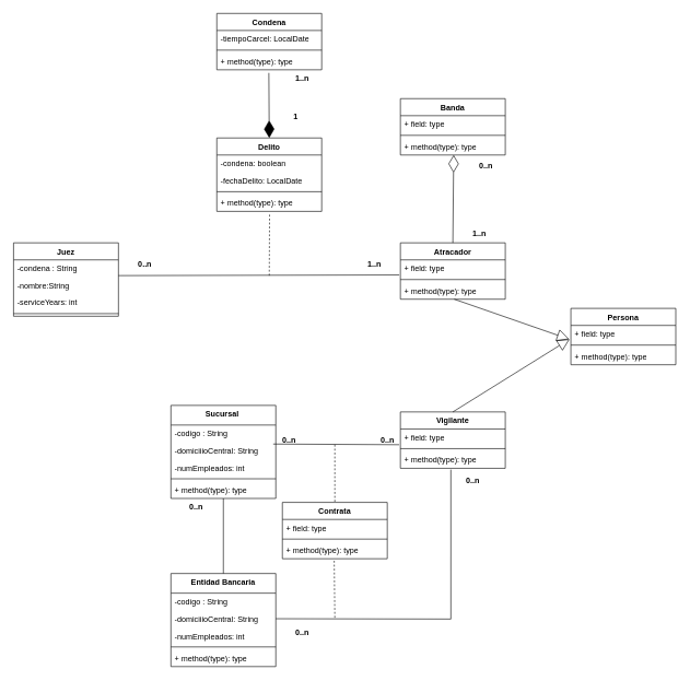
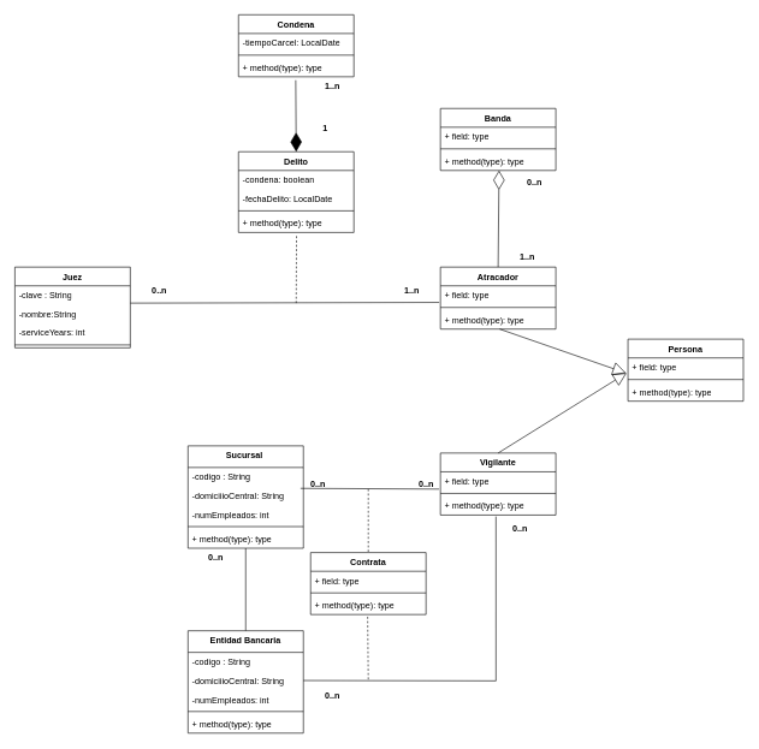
- <mxCell id="36" value="-condena : String" style="text;strokeColor=none;fillColor=none;align=left;verticalAlign=top;spacingLeft=4;spacingRight=4;overflow=hidden;rotatable=0;points=[[0,0.5],[1,0.5]];portConstraint=eastwest;whiteSpace=wrap;html=1;" parent="35" vertex="1"><mxGeometry y="26" width="160" height="26" as="geometry" /></mxCell>
+ <mxCell id="36" value="-clave : String" style="text;strokeColor=none;fillColor=none;align=left;verticalAlign=top;spacingLeft=4;spacingRight=4;overflow=hidden;rotatable=0;points=[[0,0.5],[1,0.5]];portConstraint=eastwest;whiteSpace=wrap;html=1;" parent="35" vertex="1"><mxGeometry y="26" width="160" height="26" as="geometry" /></mxCell>
